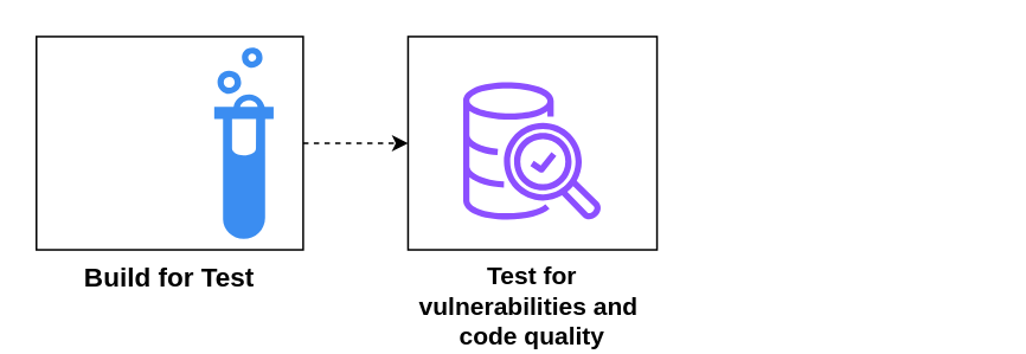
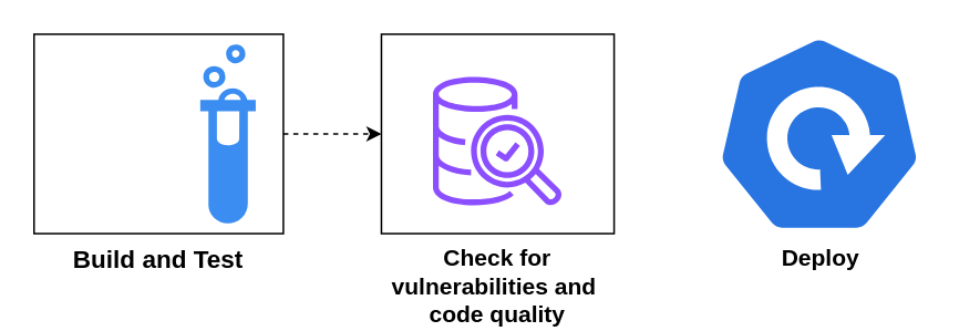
+ <mxCell id="8" value="&lt;font style=&quot;font-size: 14px;&quot;&gt;&lt;b&gt;Deploy&lt;/b&gt;&lt;/font&gt;" style="aspect=fixed;sketch=0;html=1;dashed=0;whitespace=wrap;fillColor=#2875E2;strokeColor=#ffffff;points=[[0.005,0.63,0],[0.1,0.2,0],[0.9,0.2,0],[0.5,0,0],[0.995,0.63,0],[0.72,0.99,0],[0.5,1,0],[0.28,0.99,0]];shape=mxgraph.kubernetes.icon2;prIcon=deploy;labelPosition=center;verticalLabelPosition=bottom;align=center;verticalAlign=top;" vertex="1" parent="1"><mxGeometry x="430" y="20" width="125" height="120" as="geometry" /></mxCell>
- <mxCell id="3" value="&lt;font style=&quot;font-size: 15px;&quot;&gt;&lt;b&gt;Build for Test&lt;/b&gt;&lt;/font&gt;" style="rounded=0;whiteSpace=wrap;html=1;labelPosition=center;verticalLabelPosition=bottom;align=center;verticalAlign=top;" vertex="1" parent="1"><mxGeometry x="20" y="20" width="150" height="120" as="geometry" /></mxCell>
+ <mxCell id="3" value="&lt;font style=&quot;font-size: 15px;&quot;&gt;&lt;b&gt;Build and Test&lt;/b&gt;&lt;/font&gt;" style="rounded=0;whiteSpace=wrap;html=1;labelPosition=center;verticalLabelPosition=bottom;align=center;verticalAlign=top;" vertex="1" parent="1"><mxGeometry x="20" y="20" width="150" height="120" as="geometry" /></mxCell>
- <mxCell id="4" value="&lt;font style=&quot;font-size: 14px;&quot;&gt;&lt;b&gt;Test for vulnerabilities and&amp;nbsp; code quality&lt;/b&gt;&lt;/font&gt;" style="rounded=0;whiteSpace=wrap;html=1;labelPosition=center;verticalLabelPosition=bottom;align=center;verticalAlign=top;" vertex="1" parent="1"><mxGeometry x="229" y="20" width="140" height="120" as="geometry" /></mxCell>
+ <mxCell id="4" value="&lt;font style=&quot;font-size: 14px;&quot;&gt;&lt;b&gt;Check for vulnerabilities and&amp;nbsp; code quality&lt;/b&gt;&lt;/font&gt;" style="rounded=0;whiteSpace=wrap;html=1;labelPosition=center;verticalLabelPosition=bottom;align=center;verticalAlign=top;" vertex="1" parent="1"><mxGeometry x="229" y="20" width="140" height="120" as="geometry" /></mxCell>
